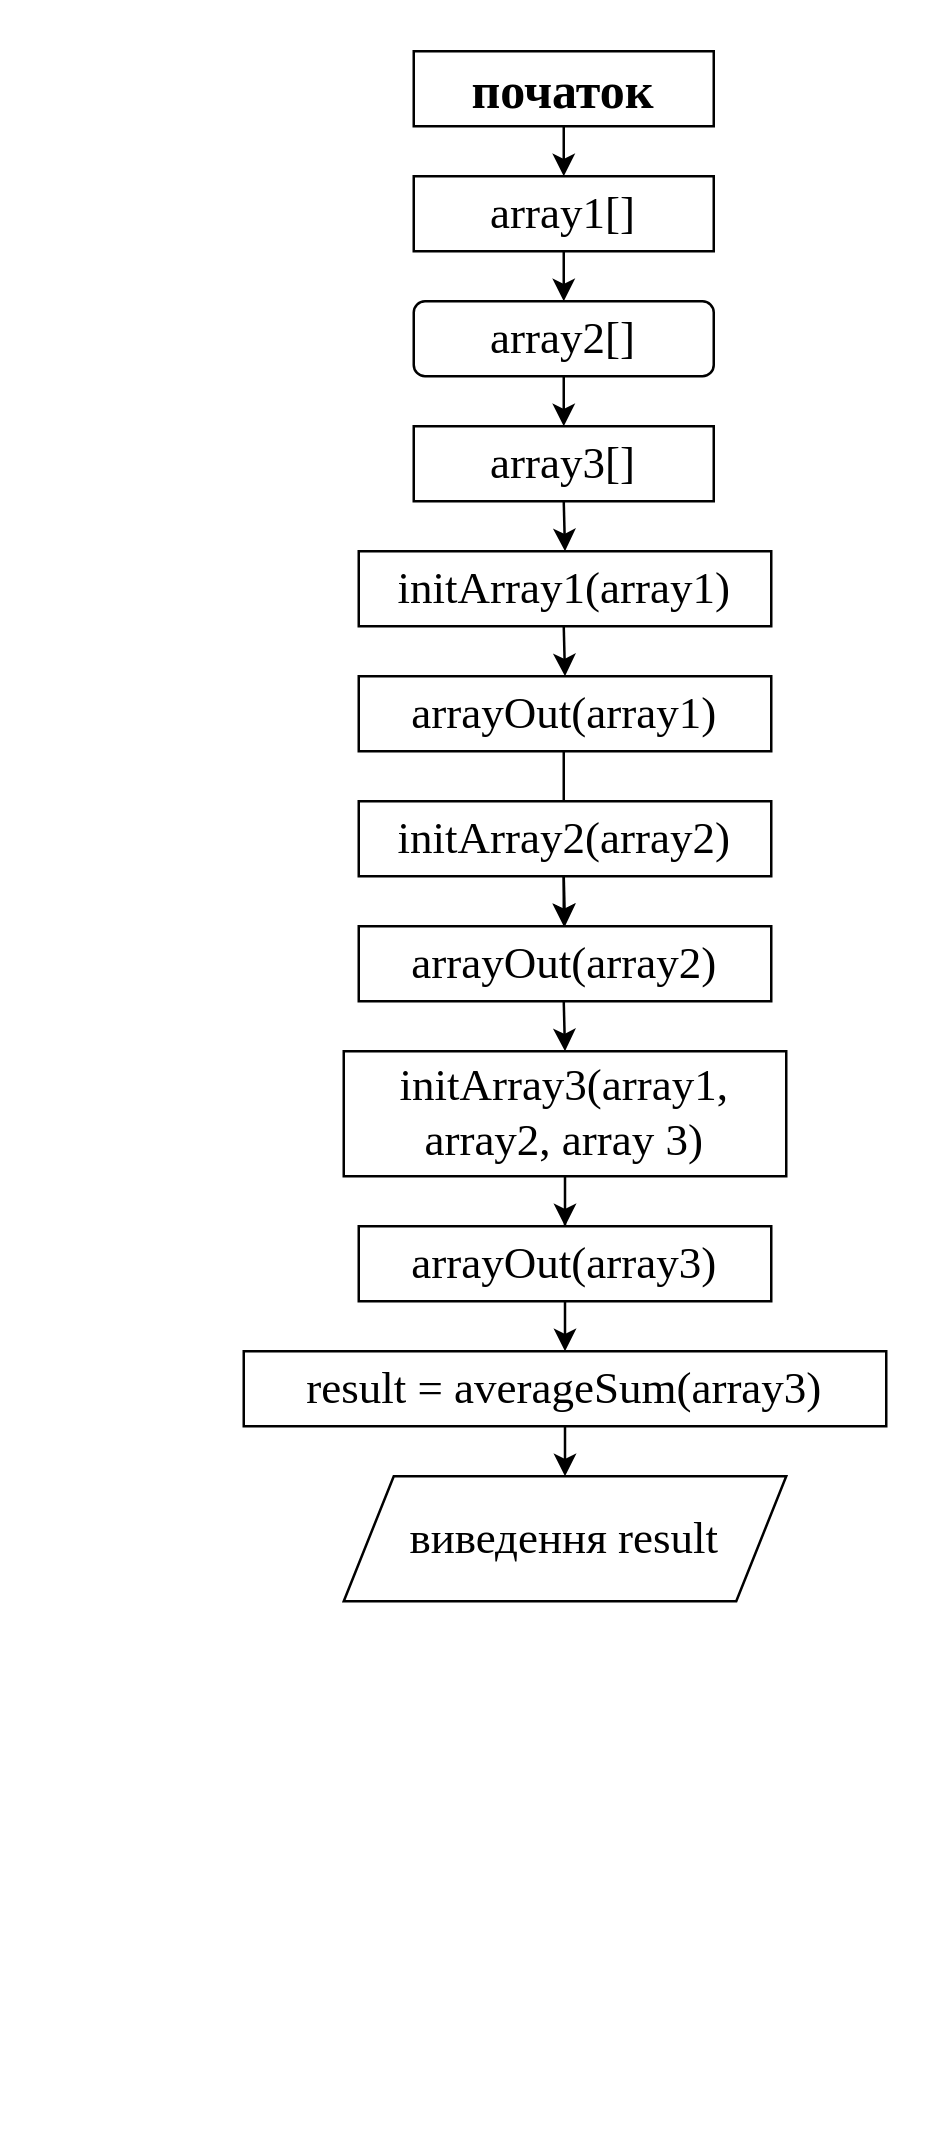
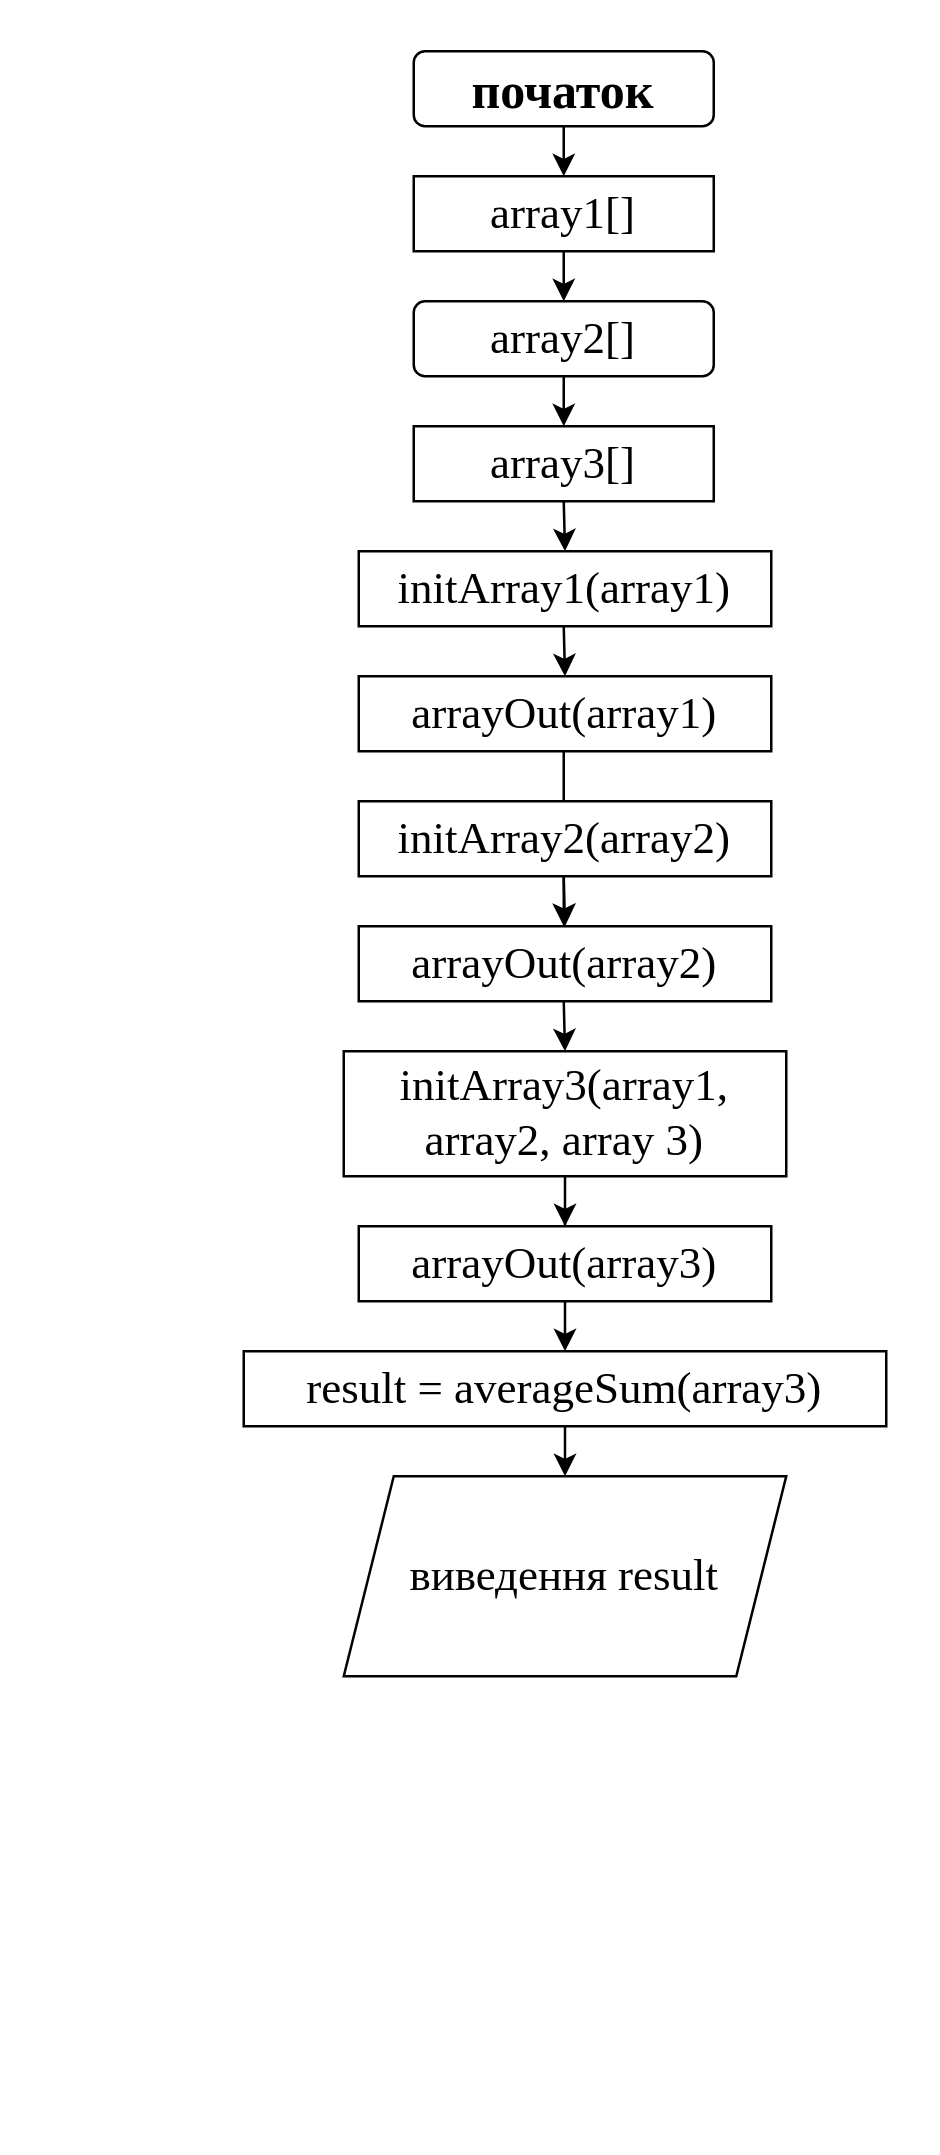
- <mxCell id="3" value="&lt;font face=&quot;Times New Roman&quot; size=&quot;1&quot;&gt;&lt;b style=&quot;font-size: 20px&quot;&gt;початок&lt;/b&gt;&lt;/font&gt;" style="whiteSpace=wrap;html=1;rounded=0;" parent="1" vertex="1"><mxGeometry x="165" y="20" width="120" height="30" as="geometry" /></mxCell>
+ <mxCell id="3" value="&lt;font face=&quot;Times New Roman&quot; size=&quot;1&quot;&gt;&lt;b style=&quot;font-size: 20px&quot;&gt;початок&lt;/b&gt;&lt;/font&gt;" style="rounded=1;whiteSpace=wrap;html=1;" parent="1" vertex="1"><mxGeometry x="165" y="20" width="120" height="30" as="geometry" /></mxCell>
- <mxCell id="25" value="виведення result" style="shape=parallelogram;perimeter=parallelogramPerimeter;whiteSpace=wrap;html=1;fixedSize=1;fontFamily=Times New Roman;fontSize=18;" vertex="1" parent="1"><mxGeometry x="137" y="590" width="177" height="50" as="geometry" /></mxCell>
+ <mxCell id="25" value="виведення result" style="shape=parallelogram;perimeter=parallelogramPerimeter;whiteSpace=wrap;html=1;fixedSize=1;fontFamily=Times New Roman;fontSize=18;" vertex="1" parent="1"><mxGeometry x="137" y="590" width="177" height="80" as="geometry" /></mxCell>
